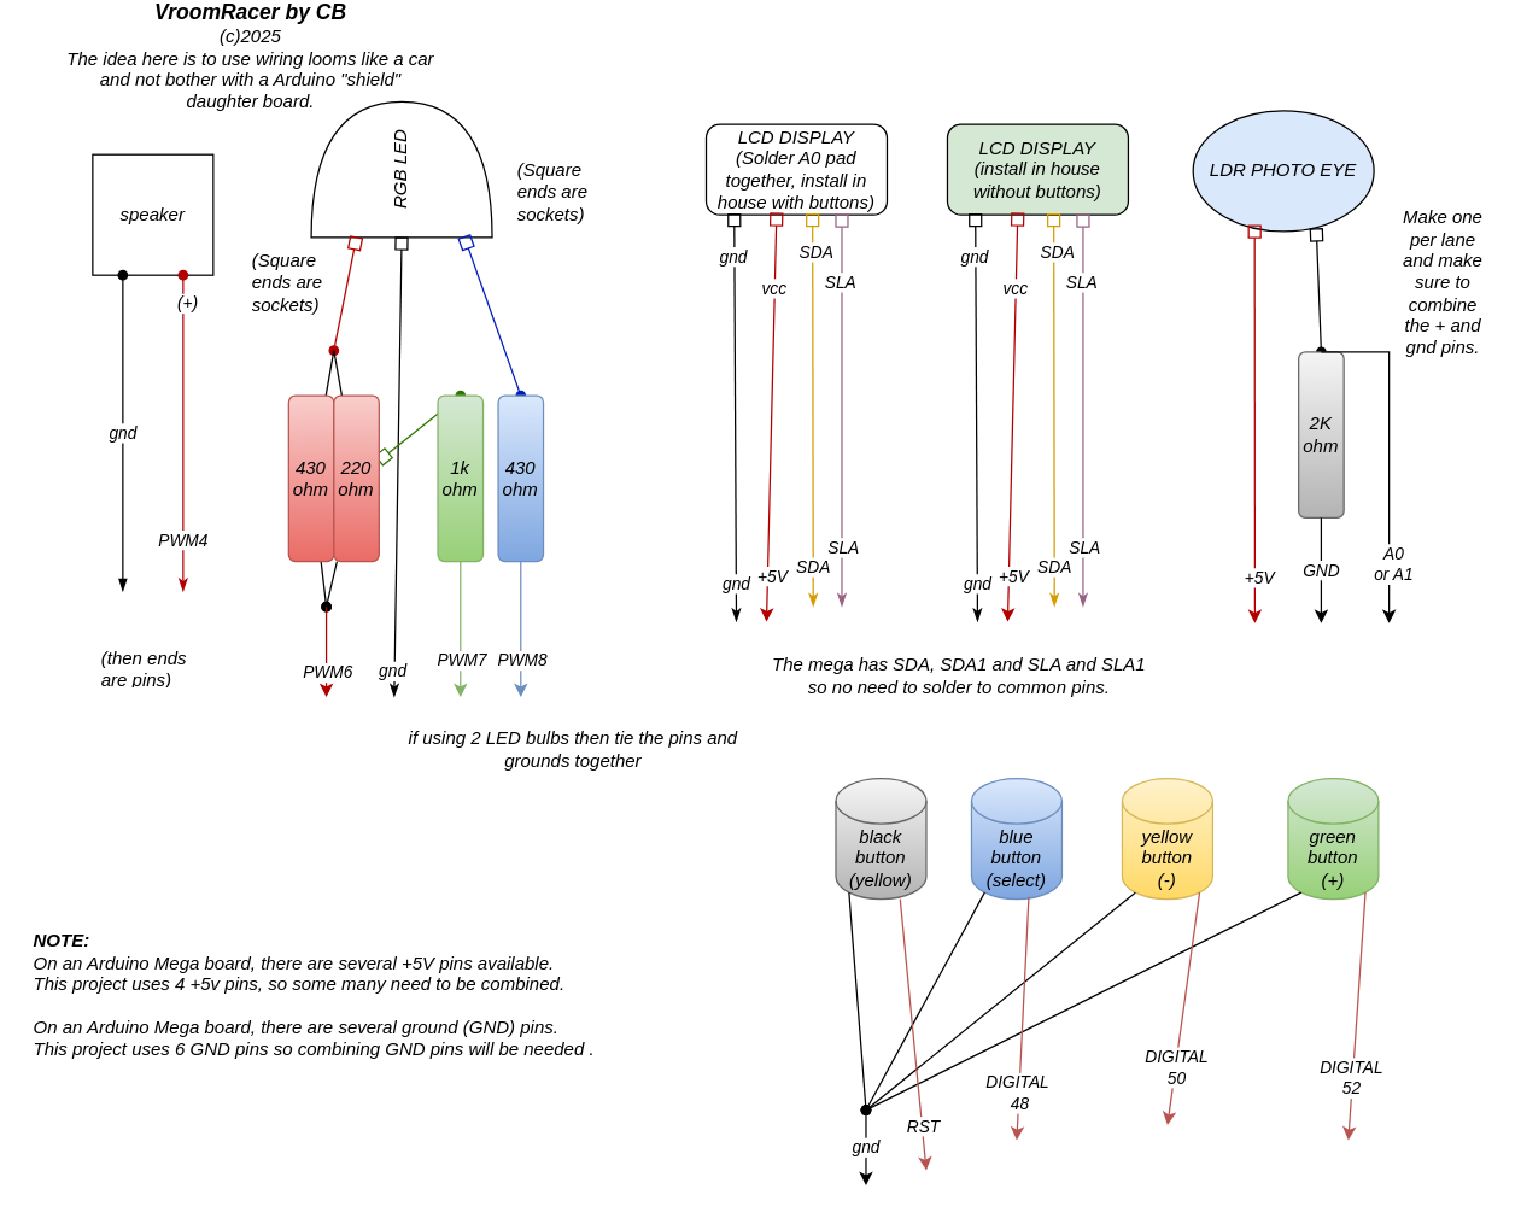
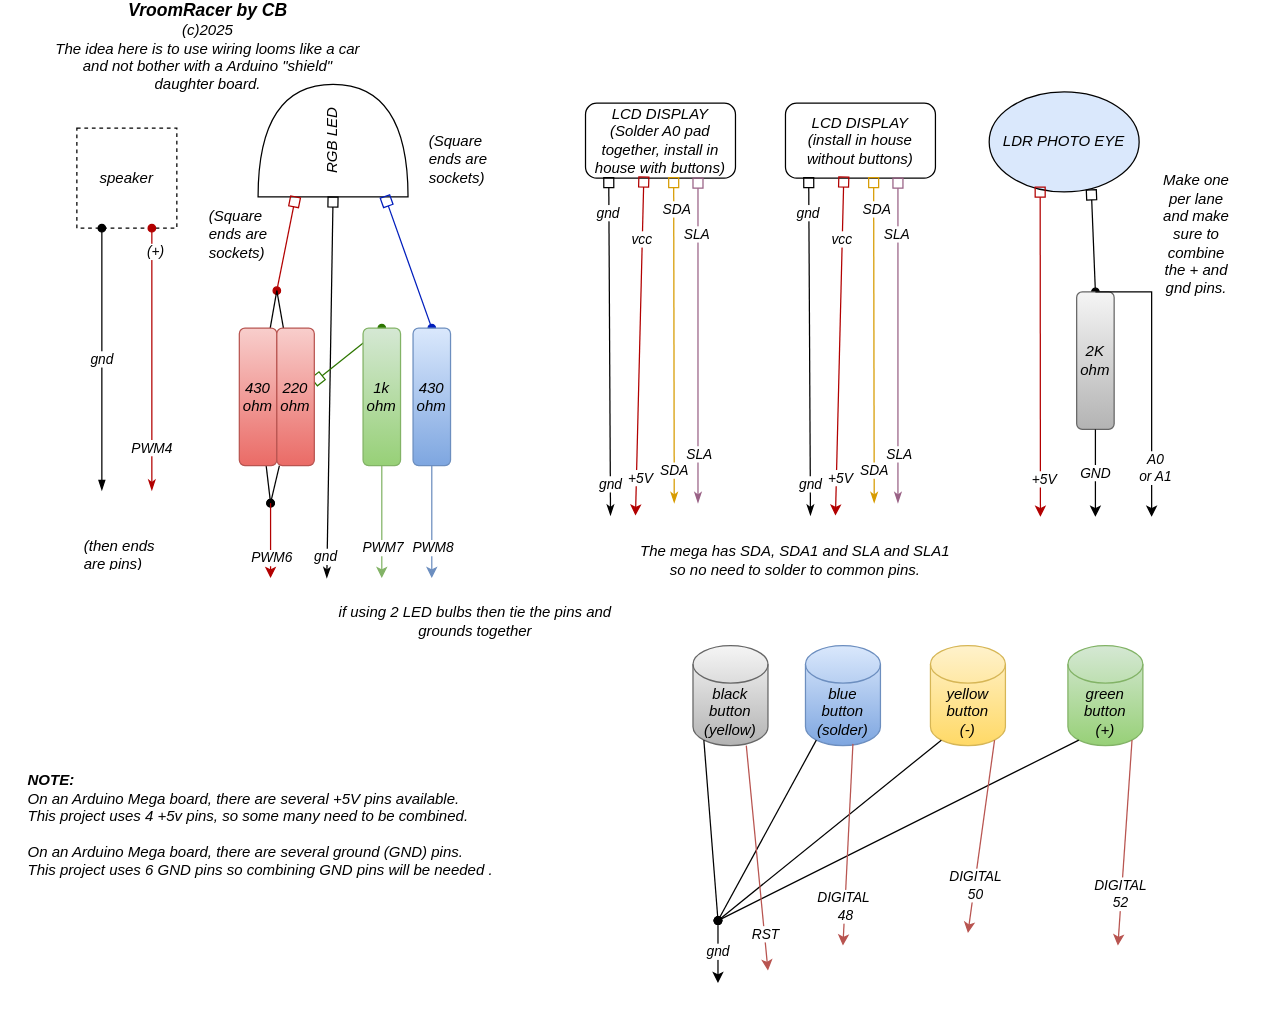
- <mxCell id="44" value="LCD DISPLAY&lt;div&gt;(install in house without buttons)&lt;/div&gt;" style="rounded=1;whiteSpace=wrap;html=1;fontStyle=2;fillColor=#d5e8d4;" parent="1" vertex="1"><mxGeometry x="628" y="80" width="120" height="60" as="geometry" /></mxCell>
+ <mxCell id="44" value="LCD DISPLAY&lt;div&gt;(install in house without buttons)&lt;/div&gt;" style="rounded=1;whiteSpace=wrap;html=1;fontStyle=2" parent="1" vertex="1"><mxGeometry x="628" y="80" width="120" height="60" as="geometry" /></mxCell>
- <mxCell id="2" value="&lt;div&gt;&lt;br&gt;&lt;/div&gt;speaker&lt;div&gt;&lt;br&gt;&lt;/div&gt;" style="whiteSpace=wrap;html=1;aspect=fixed;fontStyle=2" parent="1" vertex="1"><mxGeometry x="61" y="100" width="80" height="80" as="geometry" /></mxCell>
+ <mxCell id="2" value="&lt;div&gt;&lt;br&gt;&lt;/div&gt;speaker&lt;div&gt;&lt;br&gt;&lt;/div&gt;" style="whiteSpace=wrap;html=1;aspect=fixed;fontStyle=2;dashed=1;" parent="1" vertex="1"><mxGeometry x="61" y="100" width="80" height="80" as="geometry" /></mxCell>
- <mxCell id="58" value="blue button&lt;div&gt;(select)&lt;/div&gt;" style="shape=cylinder3;whiteSpace=wrap;html=1;boundedLbl=1;backgroundOutline=1;size=15;fillColor=#dae8fc;gradientColor=#7ea6e0;strokeColor=#6c8ebf;fontStyle=2" parent="1" vertex="1"><mxGeometry x="644" y="514" width="60" height="80" as="geometry" /></mxCell>
+ <mxCell id="58" value="blue button&lt;div&gt;(solder)&lt;/div&gt;" style="shape=cylinder3;whiteSpace=wrap;html=1;boundedLbl=1;backgroundOutline=1;size=15;fillColor=#dae8fc;gradientColor=#7ea6e0;strokeColor=#6c8ebf;fontStyle=2" parent="1" vertex="1"><mxGeometry x="644" y="514" width="60" height="80" as="geometry" /></mxCell>
